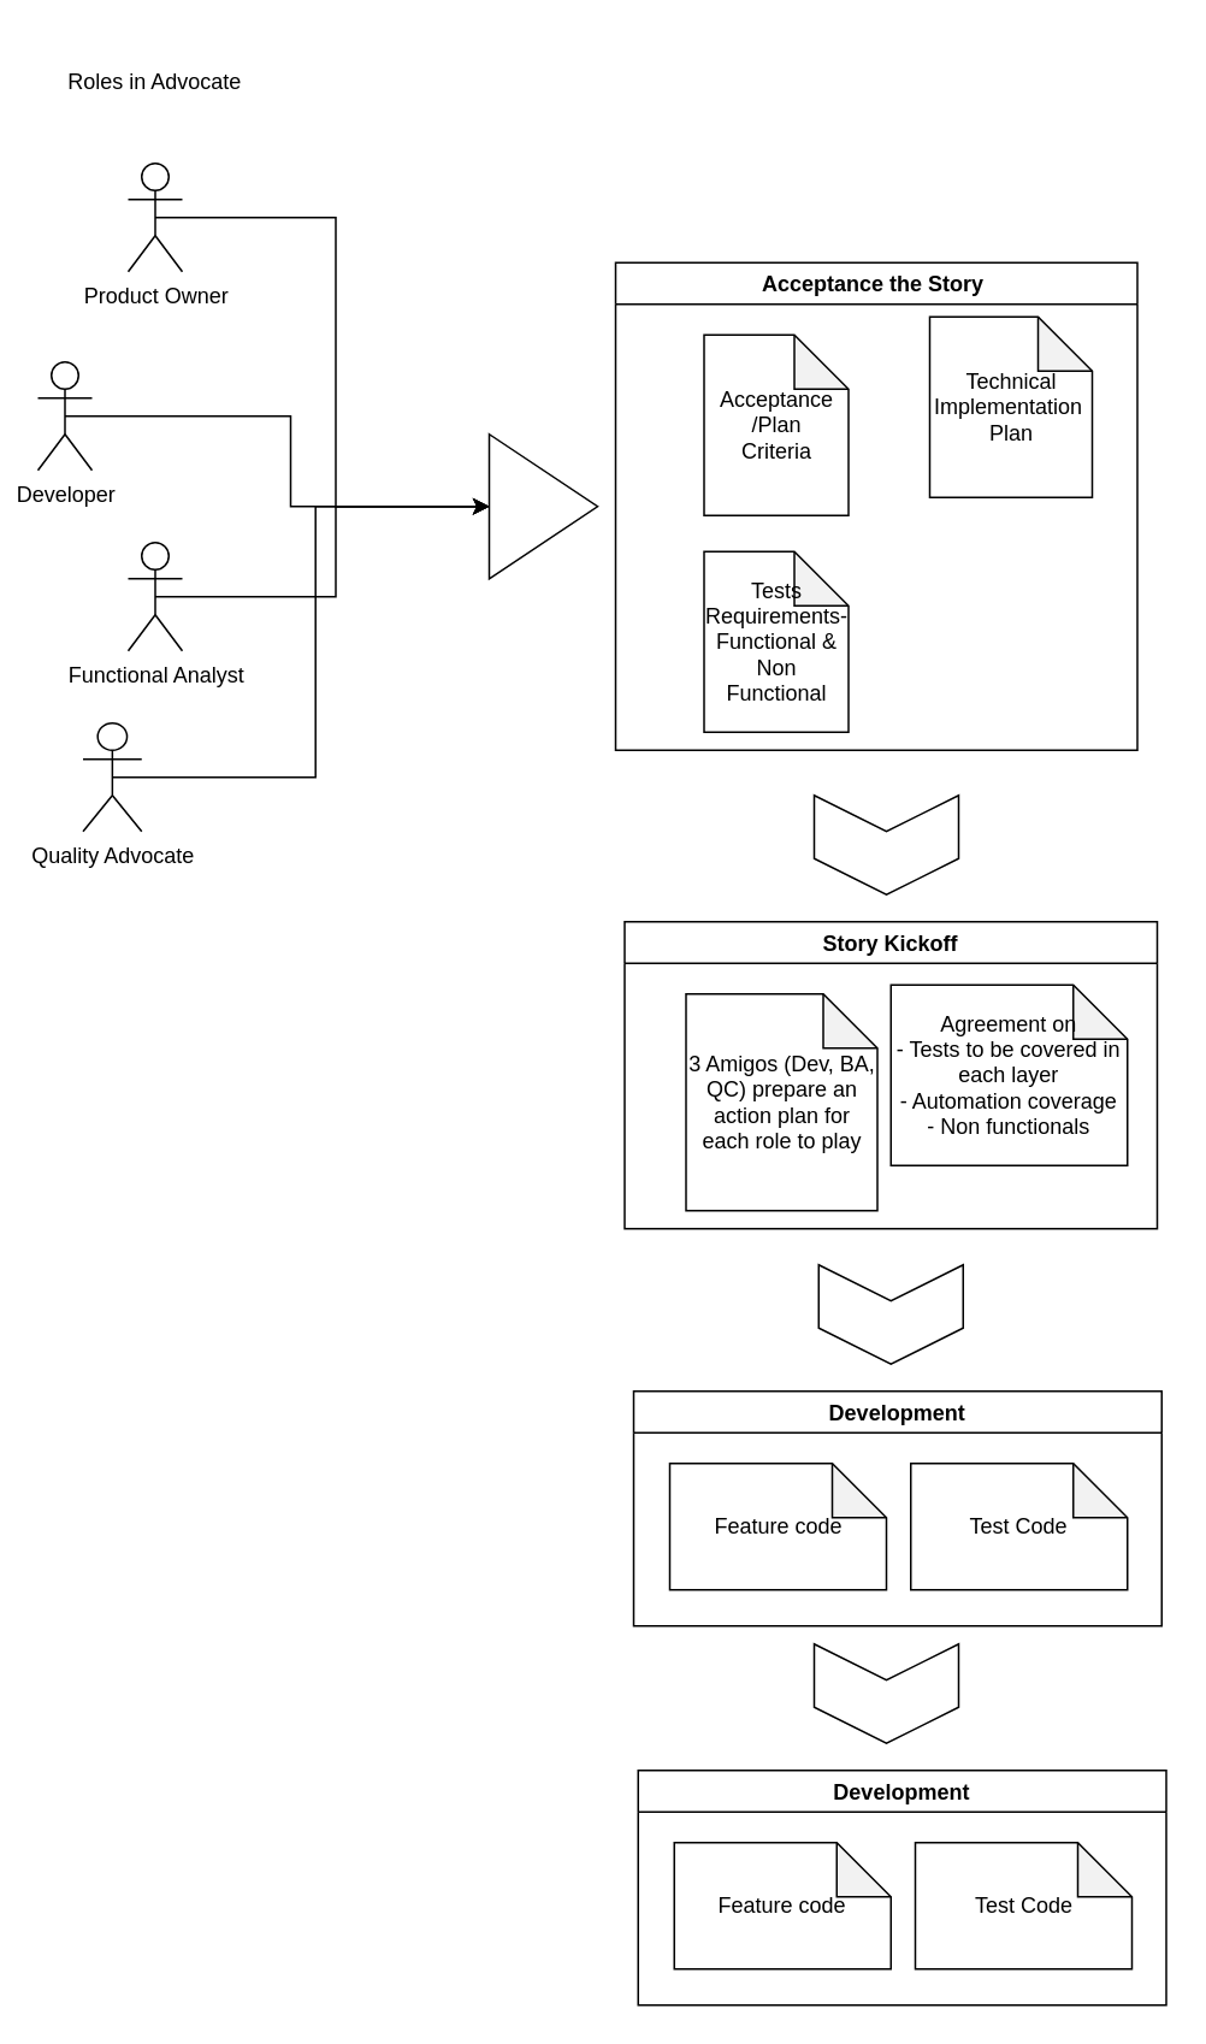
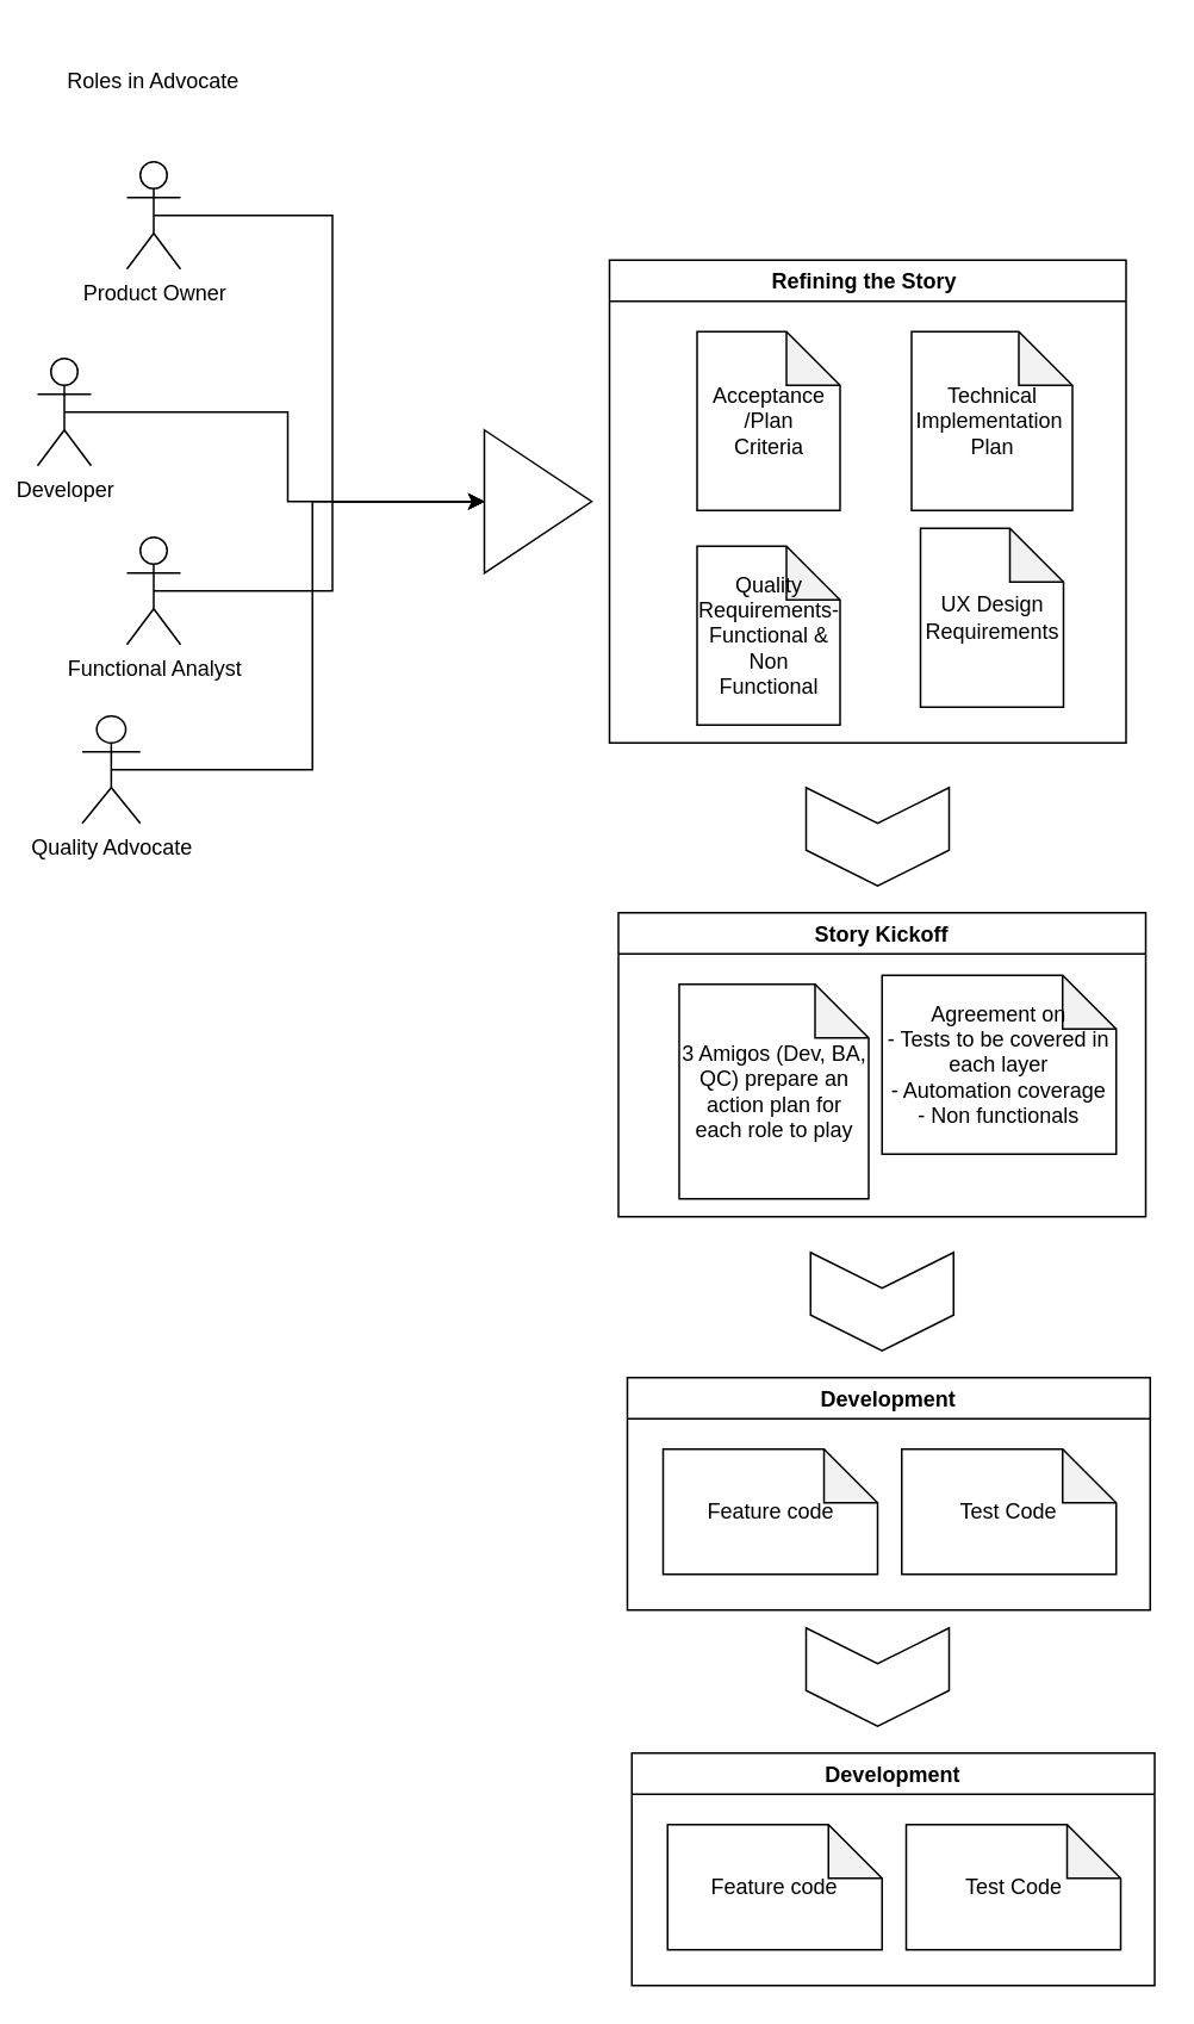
- <mxCell id="12" value="Acceptance the Story " style="swimlane;" vertex="1" parent="1"><mxGeometry x="340.5" y="145" width="289" height="270" as="geometry" /></mxCell>
+ <mxCell id="12" value="Refining the Story " style="swimlane;" vertex="1" parent="1"><mxGeometry x="340.5" y="145" width="289" height="270" as="geometry" /></mxCell>
- <mxCell id="14" value="Technical Implementation&amp;nbsp;&lt;br&gt;Plan" style="shape=note;whiteSpace=wrap;html=1;backgroundOutline=1;darkOpacity=0.05;" vertex="1" parent="12"><mxGeometry x="174" y="30" width="90" height="100" as="geometry" /></mxCell>
+ <mxCell id="14" value="Technical Implementation&amp;nbsp;&lt;br&gt;Plan" style="shape=note;whiteSpace=wrap;html=1;backgroundOutline=1;darkOpacity=0.05;" vertex="1" parent="12"><mxGeometry x="169" y="40" width="90" height="100" as="geometry" /></mxCell>
+ <mxCell id="15" value="UX Design Requirements" style="shape=note;whiteSpace=wrap;html=1;backgroundOutline=1;darkOpacity=0.05;" vertex="1" parent="12"><mxGeometry x="174" y="150" width="80" height="100" as="geometry" /></mxCell>
- <mxCell id="16" value="Tests Requirements-Functional &amp;amp;&lt;br&gt;Non Functional" style="shape=note;whiteSpace=wrap;html=1;backgroundOutline=1;darkOpacity=0.05;" vertex="1" parent="12"><mxGeometry x="49" y="160" width="80" height="100" as="geometry" /></mxCell>
+ <mxCell id="16" value="Quality Requirements-Functional &amp;amp;&lt;br&gt;Non Functional" style="shape=note;whiteSpace=wrap;html=1;backgroundOutline=1;darkOpacity=0.05;" vertex="1" parent="12"><mxGeometry x="49" y="160" width="80" height="100" as="geometry" /></mxCell>
